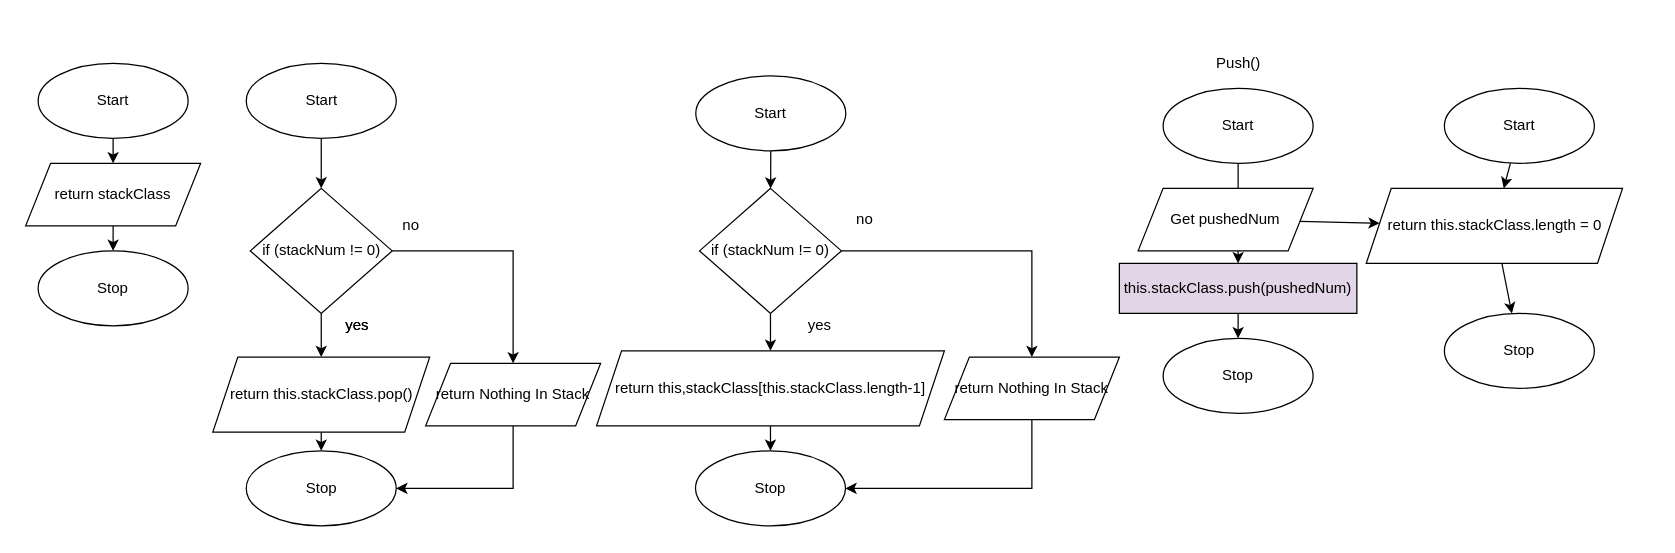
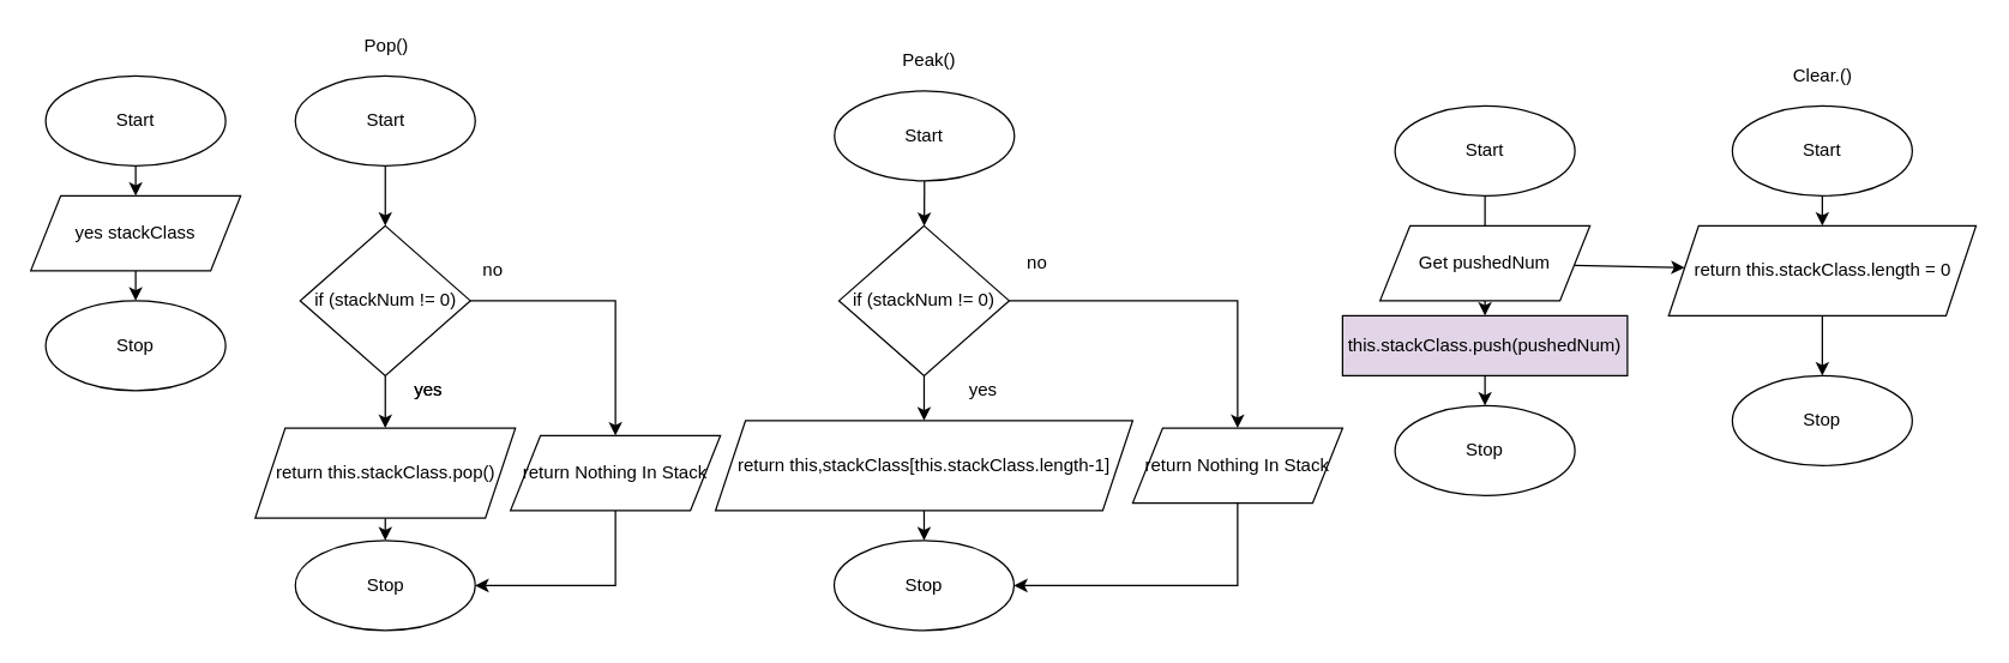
+ <mxCell id="12" value="Pop()" style="text;html=1;align=center;verticalAlign=middle;resizable=0;points=[];autosize=1;strokeColor=none;fillColor=none;" parent="1" vertex="1"><mxGeometry x="236.5" y="20" width="40" height="20" as="geometry" /></mxCell>
+ <mxCell id="26" value="Peak()" style="text;html=1;align=center;verticalAlign=middle;resizable=0;points=[];autosize=1;strokeColor=none;fillColor=none;" parent="1" vertex="1"><mxGeometry x="594.13" y="30" width="50" height="20" as="geometry" /></mxCell>
- <mxCell id="18" value="Push()" style="text;html=1;align=center;verticalAlign=middle;resizable=0;points=[];autosize=1;strokeColor=none;fillColor=none;" parent="1" vertex="1"><mxGeometry x="965" y="40" width="50" height="20" as="geometry" /></mxCell>
+ <mxCell id="47" value="Clear.()" style="text;html=1;align=center;verticalAlign=middle;resizable=0;points=[];autosize=1;strokeColor=none;fillColor=none;" vertex="1" parent="1"><mxGeometry x="1185" y="40" width="60" height="20" as="geometry" /></mxCell>
- <mxCell id="5" value="return stackClass" style="shape=parallelogram;perimeter=parallelogramPerimeter;whiteSpace=wrap;html=1;fixedSize=1;" parent="1" vertex="1"><mxGeometry x="20" y="130" width="140" height="50" as="geometry" /></mxCell>
+ <mxCell id="5" value="yes stackClass" style="shape=parallelogram;perimeter=parallelogramPerimeter;whiteSpace=wrap;html=1;fixedSize=1;" parent="1" vertex="1"><mxGeometry x="20" y="130" width="140" height="50" as="geometry" /></mxCell>
- <mxCell id="16" value="Get pushedNum" style="shape=parallelogram;perimeter=parallelogramPerimeter;whiteSpace=wrap;html=1;fixedSize=1;" parent="1" vertex="1"><mxGeometry x="910" y="150" width="140" height="50" as="geometry" /></mxCell>
+ <mxCell id="16" value="Get pushedNum" style="shape=parallelogram;perimeter=parallelogramPerimeter;whiteSpace=wrap;html=1;fixedSize=1;" parent="1" vertex="1"><mxGeometry x="920" y="150" width="140" height="50" as="geometry" /></mxCell>
- <mxCell id="45" value="return this.stackClass.length = 0" style="shape=parallelogram;perimeter=parallelogramPerimeter;whiteSpace=wrap;html=1;fixedSize=1;" vertex="1" parent="1"><mxGeometry x="1092.5" y="150" width="205" height="60" as="geometry" /></mxCell>
+ <mxCell id="45" value="return this.stackClass.length = 0" style="shape=parallelogram;perimeter=parallelogramPerimeter;whiteSpace=wrap;html=1;fixedSize=1;" vertex="1" parent="1"><mxGeometry x="1112.5" y="150" width="205" height="60" as="geometry" /></mxCell>
